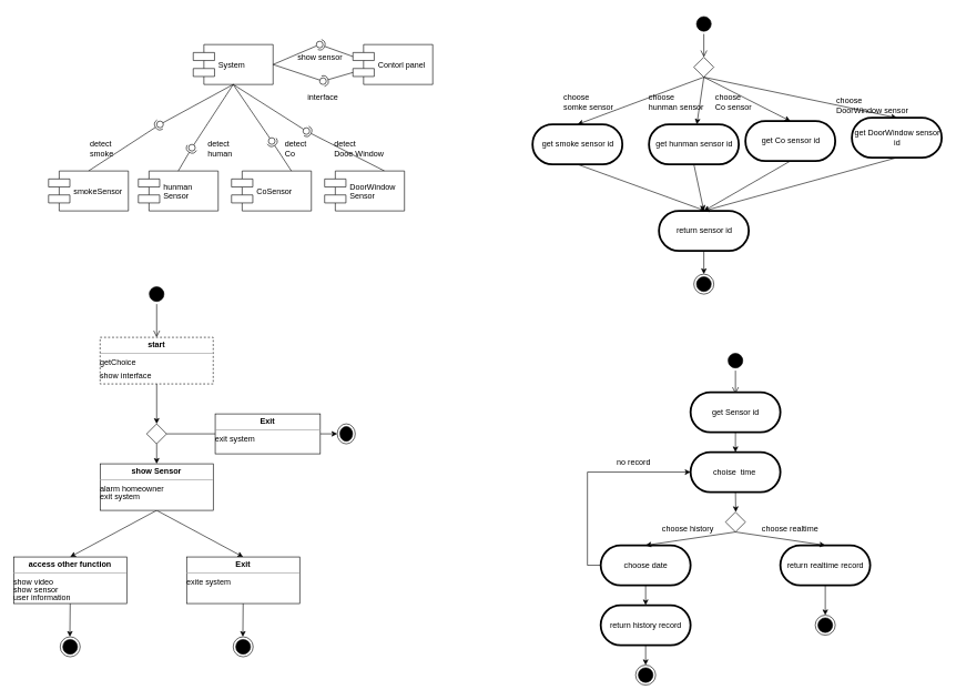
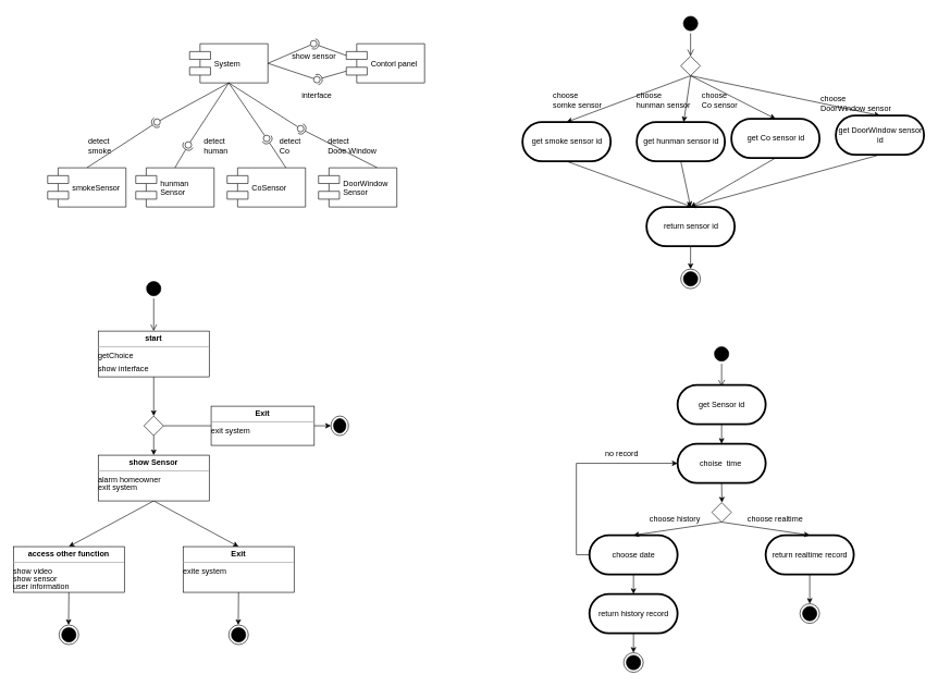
- <mxCell id="35" value="&lt;p style=&quot;margin: 0px ; margin-top: 4px ; text-align: center&quot;&gt;&lt;b&gt;start&lt;/b&gt;&lt;/p&gt;&lt;hr size=&quot;1&quot;&gt;&lt;div style=&quot;height: 2px&quot;&gt;getChoice&lt;/div&gt;&lt;div style=&quot;height: 2px&quot;&gt;&lt;br&gt;&lt;/div&gt;&lt;div style=&quot;height: 2px&quot;&gt;&lt;br&gt;&lt;/div&gt;&lt;div style=&quot;height: 2px&quot;&gt;&lt;br&gt;&lt;/div&gt;&lt;div style=&quot;height: 2px&quot;&gt;&lt;br&gt;&lt;/div&gt;&lt;div style=&quot;height: 2px&quot;&gt;&lt;br&gt;&lt;/div&gt;&lt;div style=&quot;height: 2px&quot;&gt;&lt;br&gt;&lt;/div&gt;&lt;div style=&quot;height: 2px&quot;&gt;&lt;br&gt;&lt;/div&gt;&lt;div style=&quot;height: 2px&quot;&gt;&lt;br&gt;&lt;/div&gt;&lt;div style=&quot;height: 2px&quot;&gt;&lt;br&gt;&lt;/div&gt;&lt;div style=&quot;height: 2px&quot;&gt;show interface&lt;/div&gt;" style="verticalAlign=top;align=left;overflow=fill;fontSize=12;fontFamily=Helvetica;html=1;strokeColor=#000000;strokeWidth=1;dashed=1;" vertex="1" parent="1"><mxGeometry x="150" y="506" width="170" height="70" as="geometry" /></mxCell>
+ <mxCell id="35" value="&lt;p style=&quot;margin: 0px ; margin-top: 4px ; text-align: center&quot;&gt;&lt;b&gt;start&lt;/b&gt;&lt;/p&gt;&lt;hr size=&quot;1&quot;&gt;&lt;div style=&quot;height: 2px&quot;&gt;getChoice&lt;/div&gt;&lt;div style=&quot;height: 2px&quot;&gt;&lt;br&gt;&lt;/div&gt;&lt;div style=&quot;height: 2px&quot;&gt;&lt;br&gt;&lt;/div&gt;&lt;div style=&quot;height: 2px&quot;&gt;&lt;br&gt;&lt;/div&gt;&lt;div style=&quot;height: 2px&quot;&gt;&lt;br&gt;&lt;/div&gt;&lt;div style=&quot;height: 2px&quot;&gt;&lt;br&gt;&lt;/div&gt;&lt;div style=&quot;height: 2px&quot;&gt;&lt;br&gt;&lt;/div&gt;&lt;div style=&quot;height: 2px&quot;&gt;&lt;br&gt;&lt;/div&gt;&lt;div style=&quot;height: 2px&quot;&gt;&lt;br&gt;&lt;/div&gt;&lt;div style=&quot;height: 2px&quot;&gt;&lt;br&gt;&lt;/div&gt;&lt;div style=&quot;height: 2px&quot;&gt;show interface&lt;/div&gt;" style="verticalAlign=top;align=left;overflow=fill;fontSize=12;fontFamily=Helvetica;html=1;strokeColor=#000000;strokeWidth=1;" vertex="1" parent="1"><mxGeometry x="150" y="506" width="170" height="70" as="geometry" /></mxCell>
